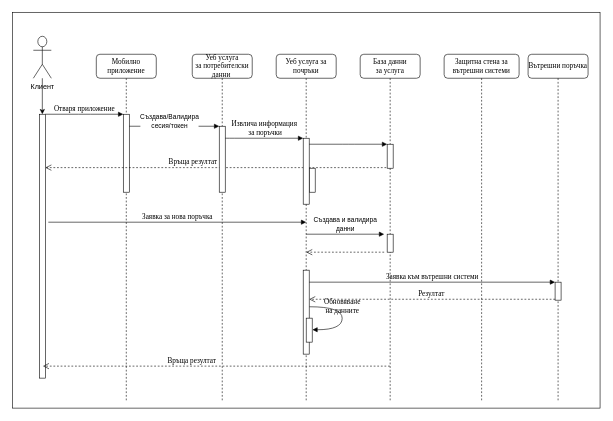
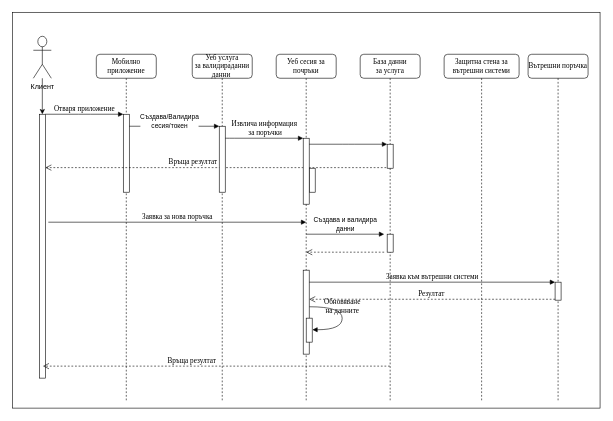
- <mxCell id="6" value="Уеб услуга за&amp;nbsp;потребителски данни&amp;nbsp;" style="shape=umlLifeline;perimeter=lifelinePerimeter;whiteSpace=wrap;html=1;container=1;collapsible=0;recursiveResize=0;outlineConnect=0;rounded=1;shadow=0;comic=0;labelBackgroundColor=none;strokeWidth=1;fontFamily=Verdana;fontSize=12;align=center;" vertex="1" parent="1"><mxGeometry x="320" y="90" width="100" height="580" as="geometry" /></mxCell>
+ <mxCell id="6" value="Уеб услуга за&amp;nbsp;валидираданни данни&amp;nbsp;" style="shape=umlLifeline;perimeter=lifelinePerimeter;whiteSpace=wrap;html=1;container=1;collapsible=0;recursiveResize=0;outlineConnect=0;rounded=1;shadow=0;comic=0;labelBackgroundColor=none;strokeWidth=1;fontFamily=Verdana;fontSize=12;align=center;" vertex="1" parent="1"><mxGeometry x="320" y="90" width="100" height="580" as="geometry" /></mxCell>
- <mxCell id="8" value="Уеб услуга за почръки" style="shape=umlLifeline;perimeter=lifelinePerimeter;whiteSpace=wrap;html=1;container=1;collapsible=0;recursiveResize=0;outlineConnect=0;rounded=1;shadow=0;comic=0;labelBackgroundColor=none;strokeWidth=1;fontFamily=Verdana;fontSize=12;align=center;" vertex="1" parent="1"><mxGeometry x="460" y="90" width="100" height="580" as="geometry" /></mxCell>
+ <mxCell id="8" value="Уеб сесия за почръки" style="shape=umlLifeline;perimeter=lifelinePerimeter;whiteSpace=wrap;html=1;container=1;collapsible=0;recursiveResize=0;outlineConnect=0;rounded=1;shadow=0;comic=0;labelBackgroundColor=none;strokeWidth=1;fontFamily=Verdana;fontSize=12;align=center;" vertex="1" parent="1"><mxGeometry x="460" y="90" width="100" height="580" as="geometry" /></mxCell>
